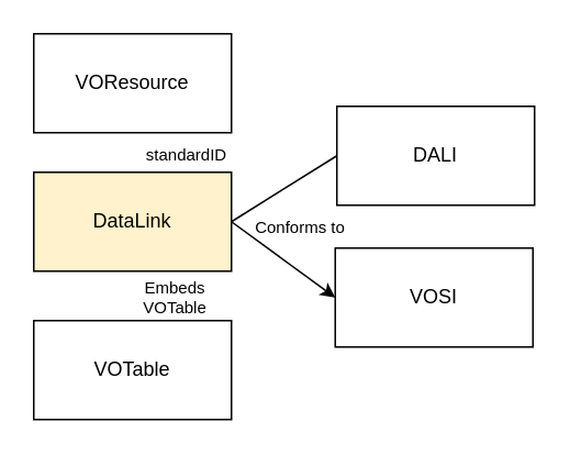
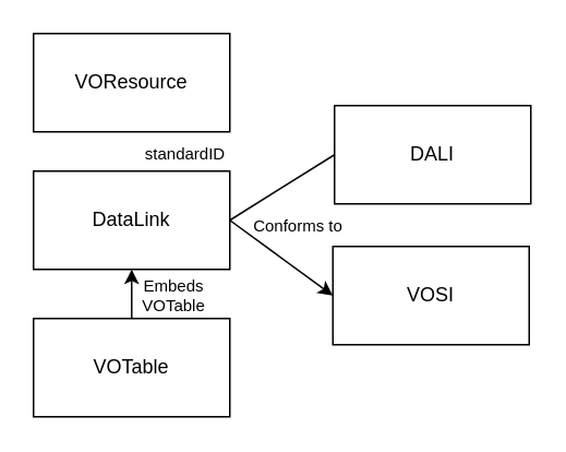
- <mxCell id="3" value="DataLink" style="rounded=0;whiteSpace=wrap;html=1;fillColor=#fff2cc;" parent="1" vertex="1"><mxGeometry x="20" y="104" width="120" height="60" as="geometry" /></mxCell>
+ <mxCell id="3" value="DataLink" style="rounded=0;whiteSpace=wrap;html=1;" parent="1" vertex="1"><mxGeometry x="20" y="104" width="120" height="60" as="geometry" /></mxCell>
+ <mxCell id="4" value="" style="endArrow=classic;html=1;rounded=0;entryX=0.5;entryY=1;entryDx=0;entryDy=0;exitX=0.5;exitY=0;exitDx=0;exitDy=0;" parent="1" source="2" target="3" edge="1"><mxGeometry width="50" height="50" relative="1" as="geometry"><mxPoint x="60" y="244" as="sourcePoint" /><mxPoint x="110" y="194" as="targetPoint" /></mxGeometry></mxCell>
